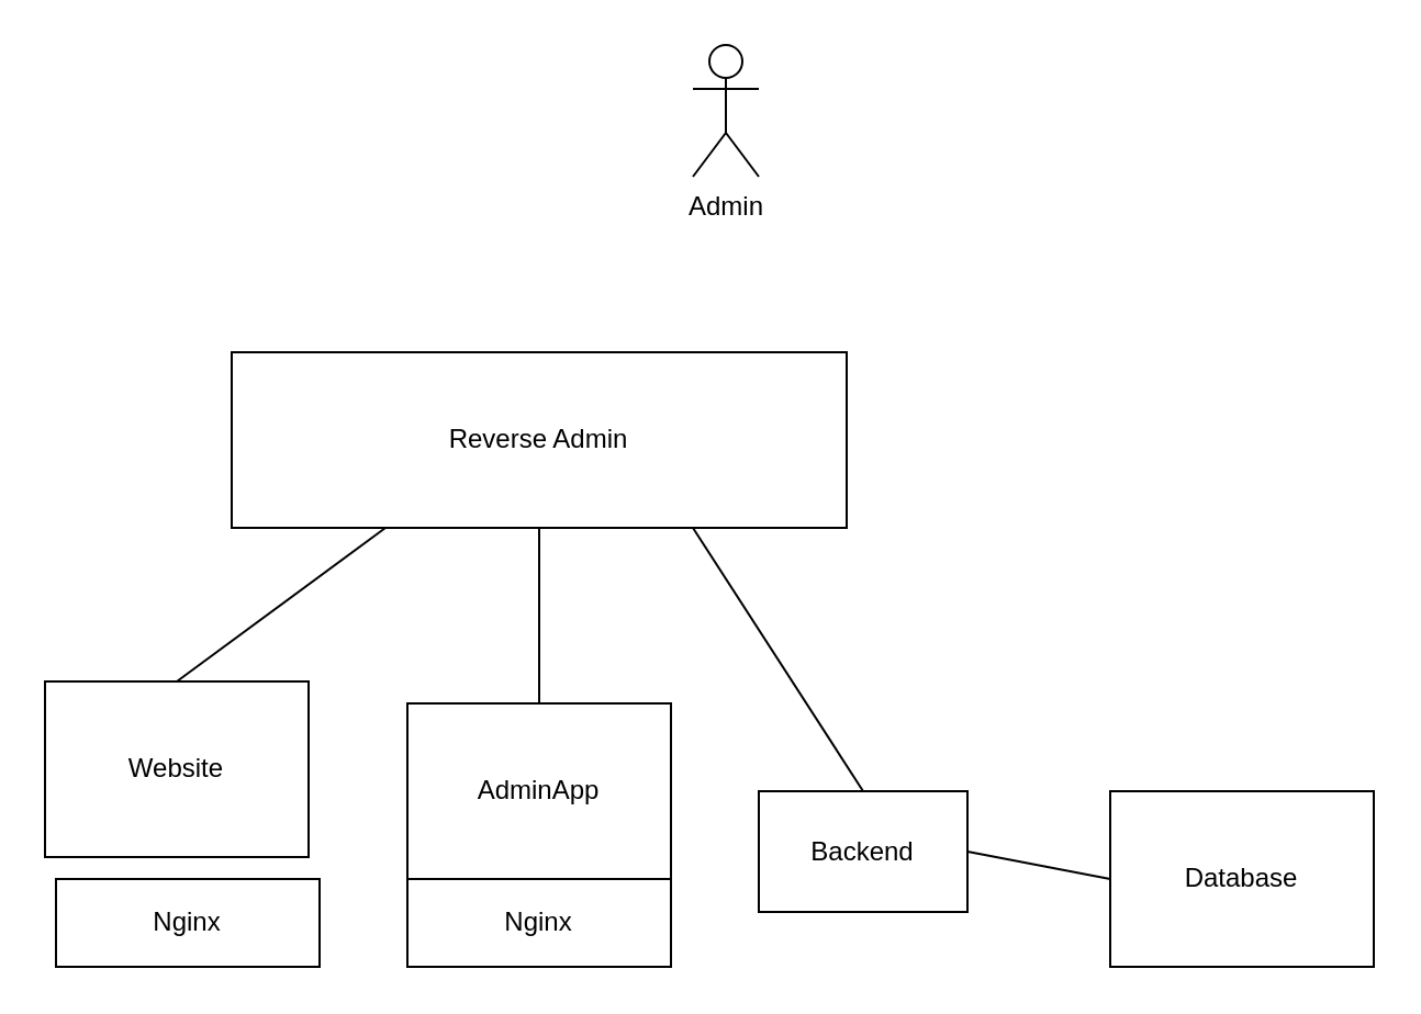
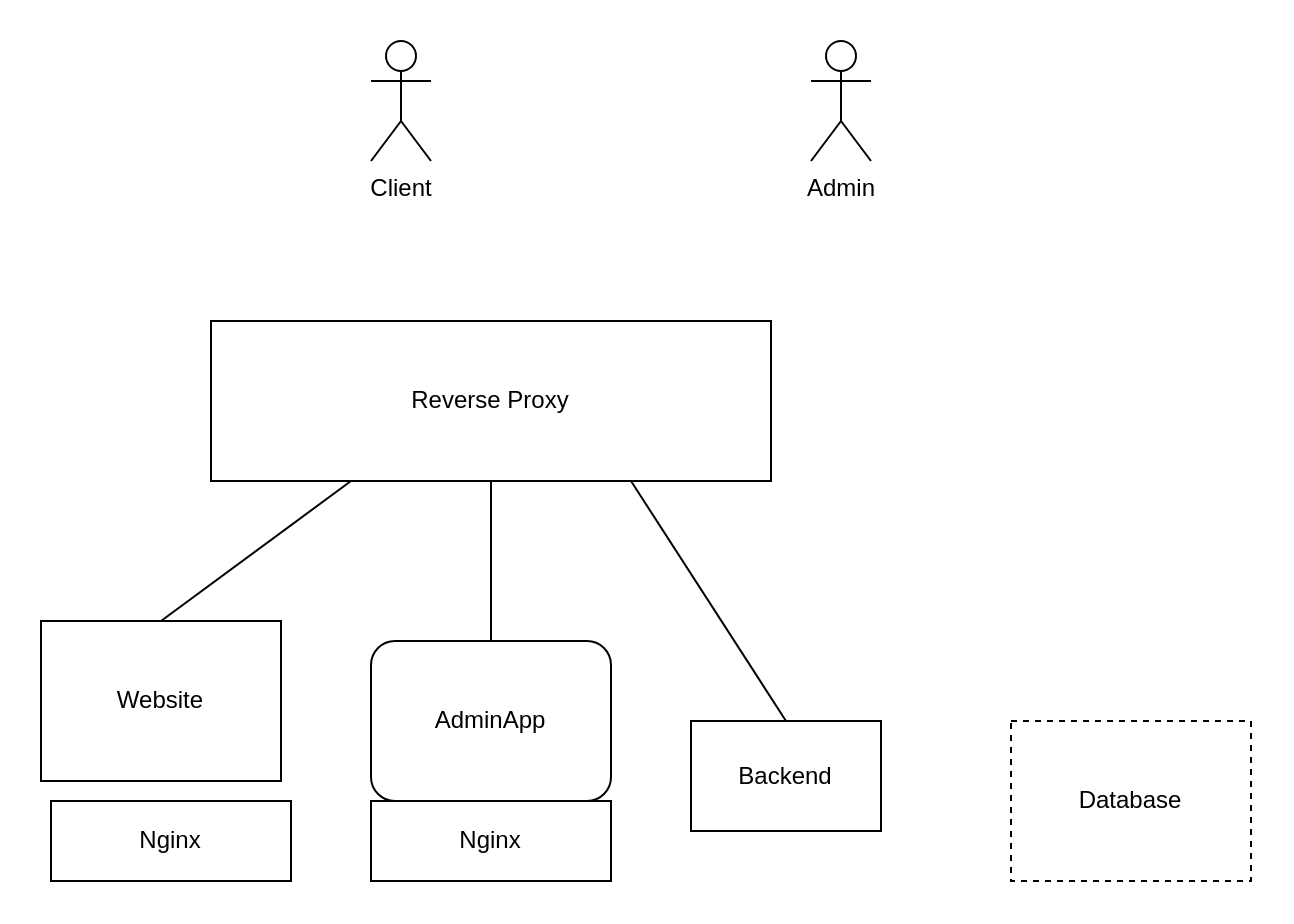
+ <mxCell id="9" value="&lt;div&gt;Client&lt;/div&gt;&lt;div&gt;&lt;br&gt;&lt;/div&gt;" style="shape=umlActor;verticalLabelPosition=bottom;verticalAlign=top;html=1;outlineConnect=0;" vertex="1" parent="1"><mxGeometry x="185" y="20" width="30" height="60" as="geometry" /></mxCell>
- <mxCell id="10" value="&lt;div&gt;Admin&lt;/div&gt;" style="shape=umlActor;verticalLabelPosition=bottom;verticalAlign=top;html=1;outlineConnect=0;" vertex="1" parent="1"><mxGeometry x="315" y="20" width="30" height="60" as="geometry" /></mxCell>
+ <mxCell id="10" value="&lt;div&gt;Admin&lt;/div&gt;" style="shape=umlActor;verticalLabelPosition=bottom;verticalAlign=top;html=1;outlineConnect=0;" vertex="1" parent="1"><mxGeometry x="405" y="20" width="30" height="60" as="geometry" /></mxCell>
- <mxCell id="8" value="Reverse Admin" style="rounded=0;whiteSpace=wrap;html=1;" vertex="1" parent="1"><mxGeometry x="105" y="160" width="280" height="80" as="geometry" /></mxCell>
+ <mxCell id="8" value="Reverse Proxy" style="rounded=0;whiteSpace=wrap;html=1;" vertex="1" parent="1"><mxGeometry x="105" y="160" width="280" height="80" as="geometry" /></mxCell>
- <mxCell id="5" value="AdminApp" style="rounded=0;whiteSpace=wrap;html=1;" vertex="1" parent="1"><mxGeometry x="185" y="320" width="120" height="80" as="geometry" /></mxCell>
+ <mxCell id="5" value="AdminApp" style="whiteSpace=wrap;html=1;rounded=1;" vertex="1" parent="1"><mxGeometry x="185" y="320" width="120" height="80" as="geometry" /></mxCell>
- <mxCell id="11" value="" style="endArrow=none;html=1;rounded=0;exitX=1;exitY=0.5;exitDx=0;exitDy=0;entryX=0;entryY=0.5;entryDx=0;entryDy=0;" edge="1" parent="1" source="6" target="7"><mxGeometry width="50" height="50" relative="1" as="geometry"><mxPoint x="295" y="330" as="sourcePoint" /><mxPoint x="345" y="280" as="targetPoint" /></mxGeometry></mxCell>
- <mxCell id="7" value="Database" style="rounded=0;whiteSpace=wrap;html=1;" vertex="1" parent="1"><mxGeometry x="505" y="360" width="120" height="80" as="geometry" /></mxCell>
+ <mxCell id="7" value="Database" style="rounded=0;whiteSpace=wrap;html=1;dashed=1;" vertex="1" parent="1"><mxGeometry x="505" y="360" width="120" height="80" as="geometry" /></mxCell>
